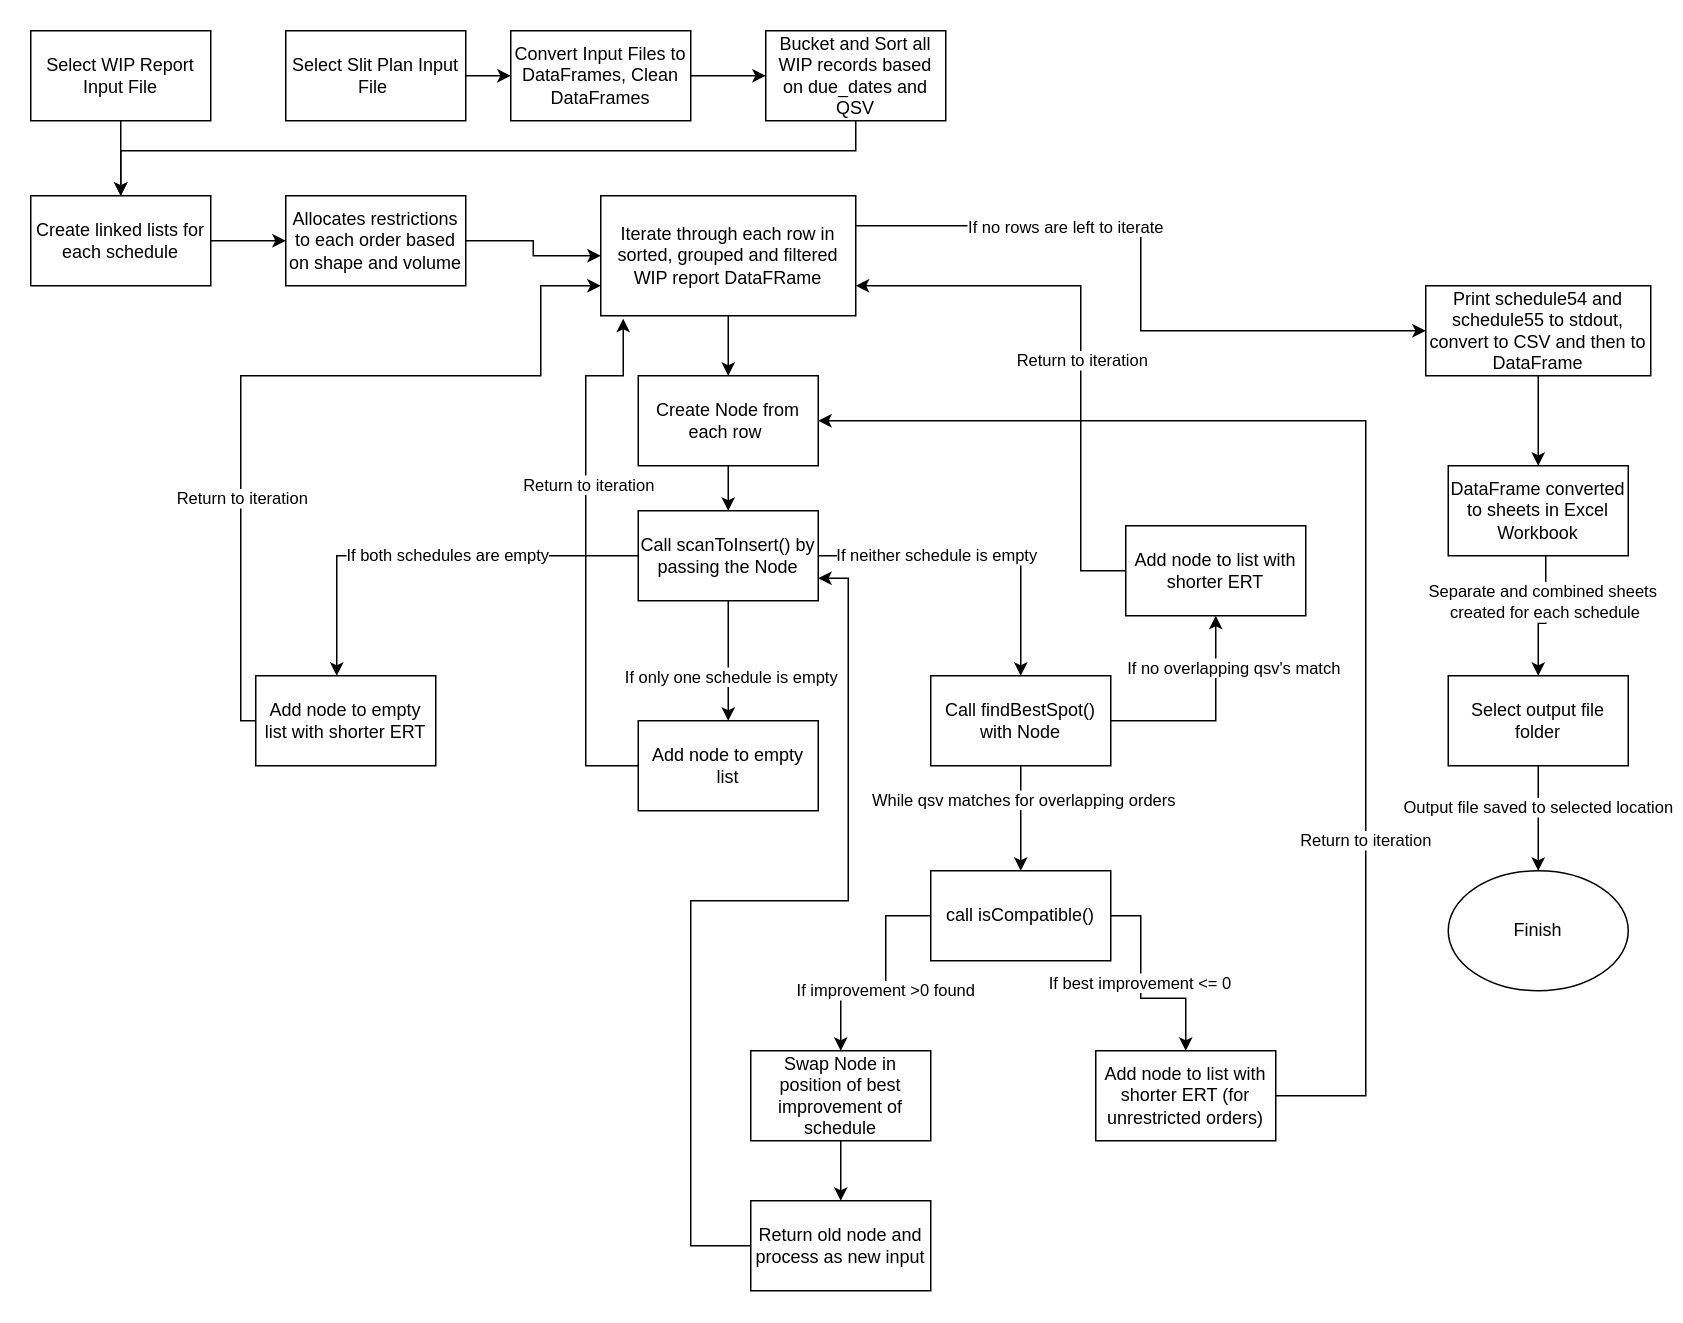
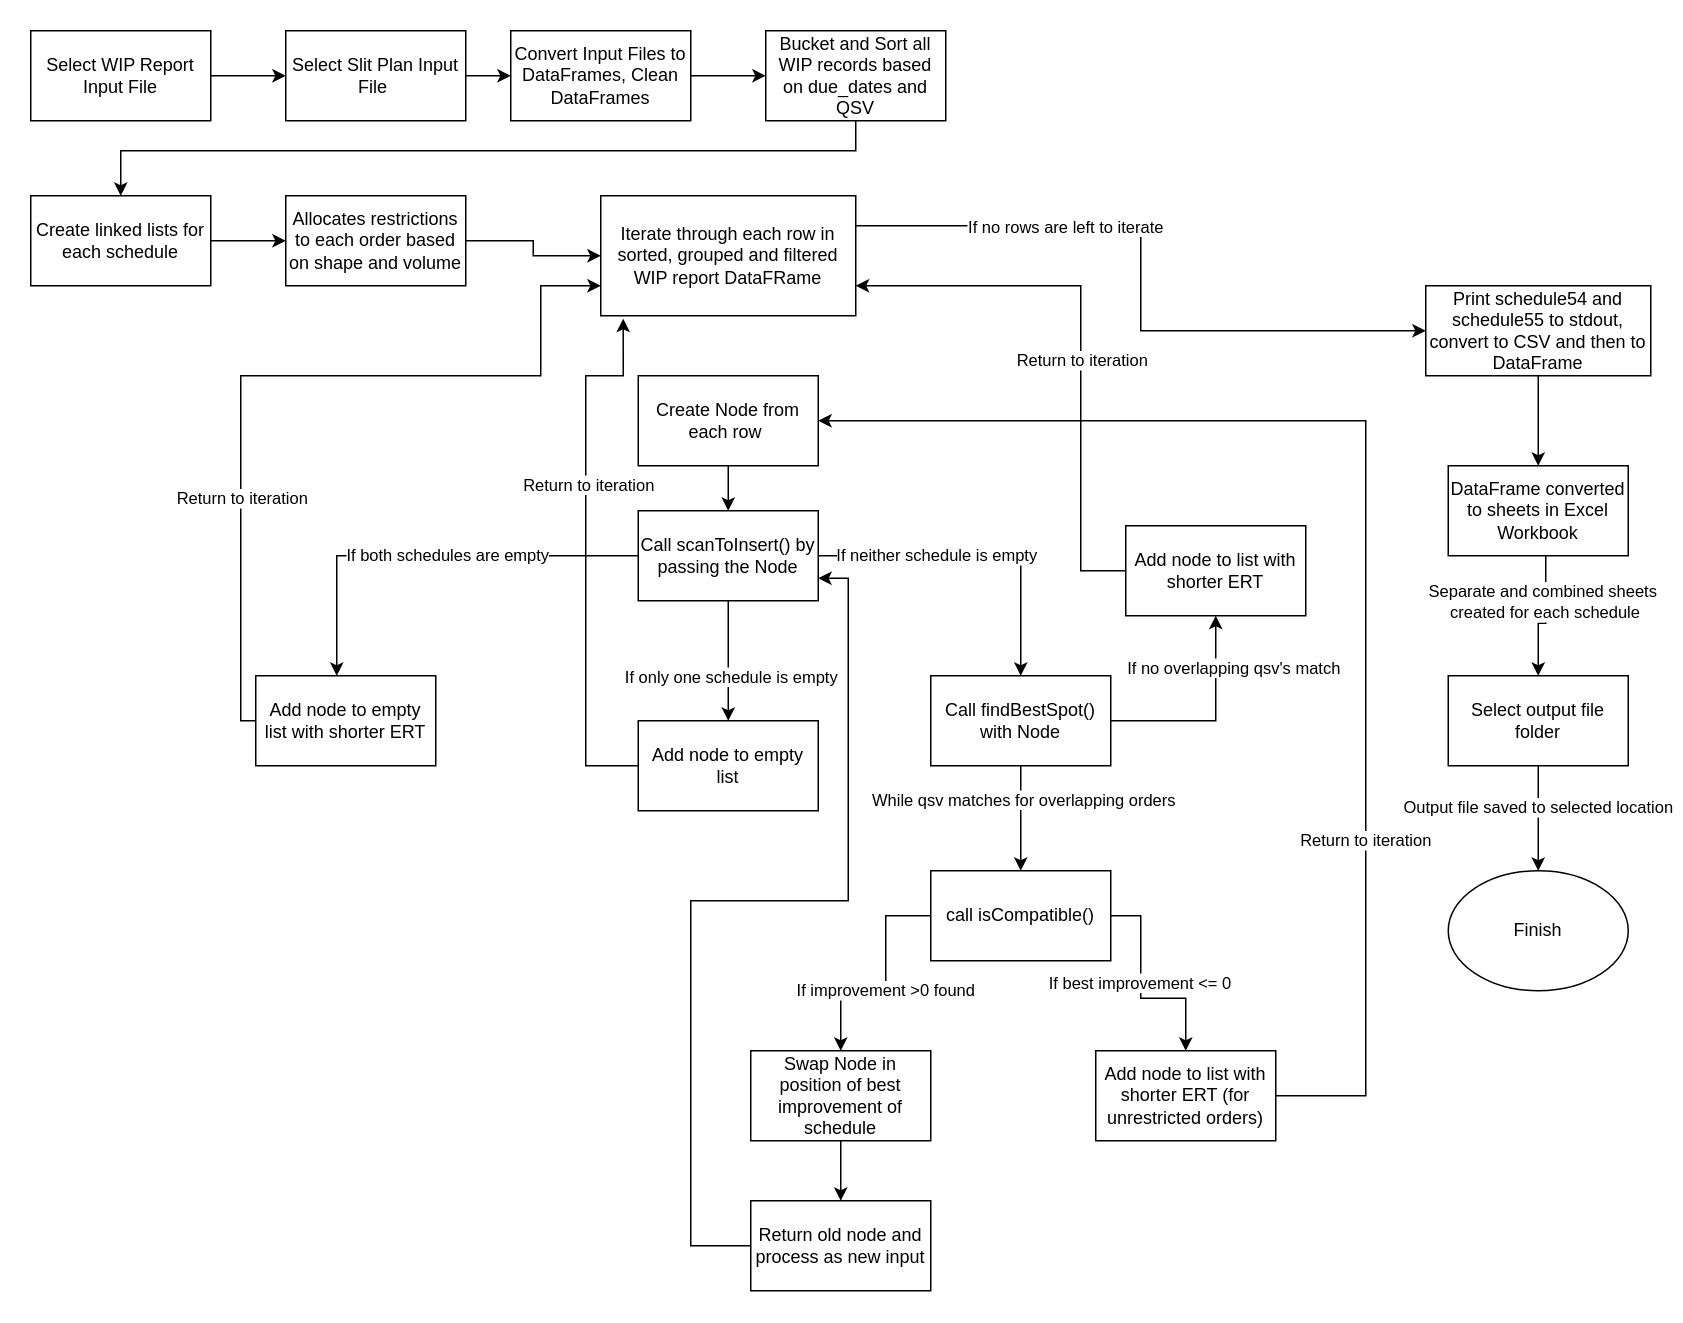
- <mxCell id="2" style="edgeStyle=orthogonalEdgeStyle;rounded=0;orthogonalLoop=1;jettySize=auto;html=1;" edge="1" parent="1" source="3" target="13"><mxGeometry relative="1" as="geometry" /></mxCell>
+ <mxCell id="2" style="edgeStyle=orthogonalEdgeStyle;rounded=0;orthogonalLoop=1;jettySize=auto;html=1;" edge="1" parent="1" source="3" target="5"><mxGeometry relative="1" as="geometry" /></mxCell>
- <mxCell id="14" style="edgeStyle=orthogonalEdgeStyle;rounded=0;orthogonalLoop=1;jettySize=auto;html=1;entryX=0.5;entryY=0;entryDx=0;entryDy=0;" edge="1" parent="1" source="17" target="19"><mxGeometry relative="1" as="geometry" /></mxCell>
